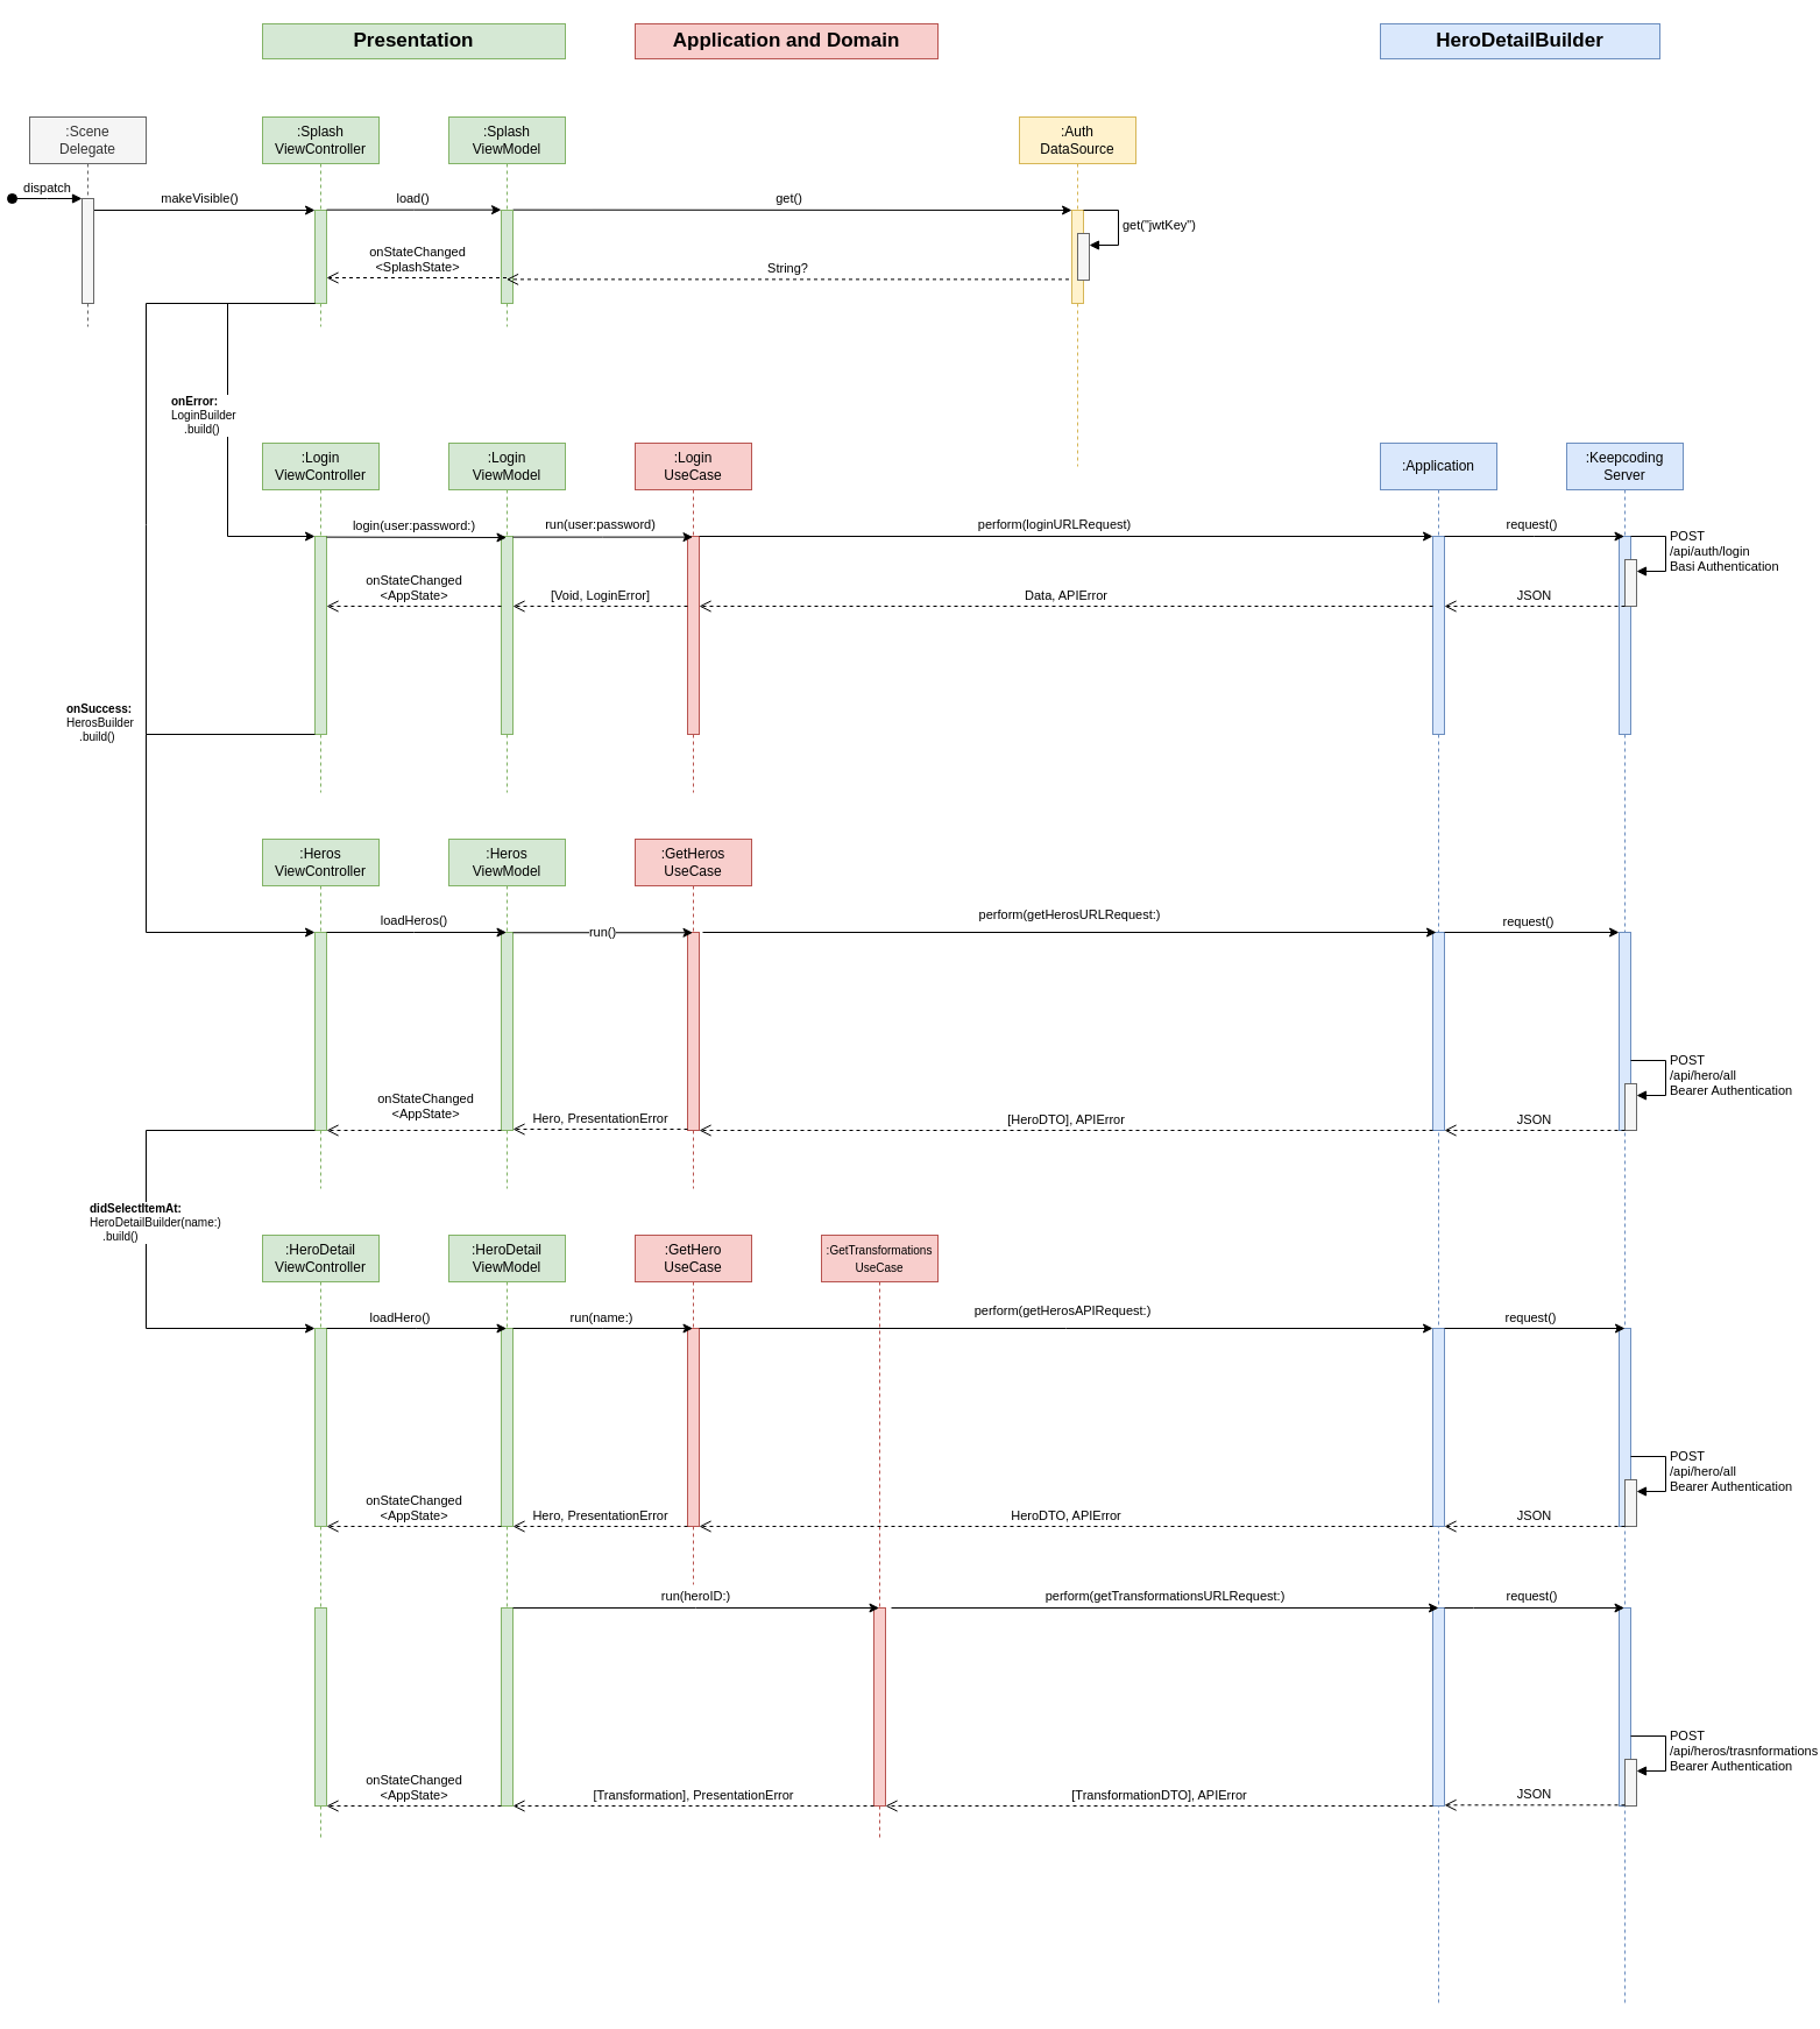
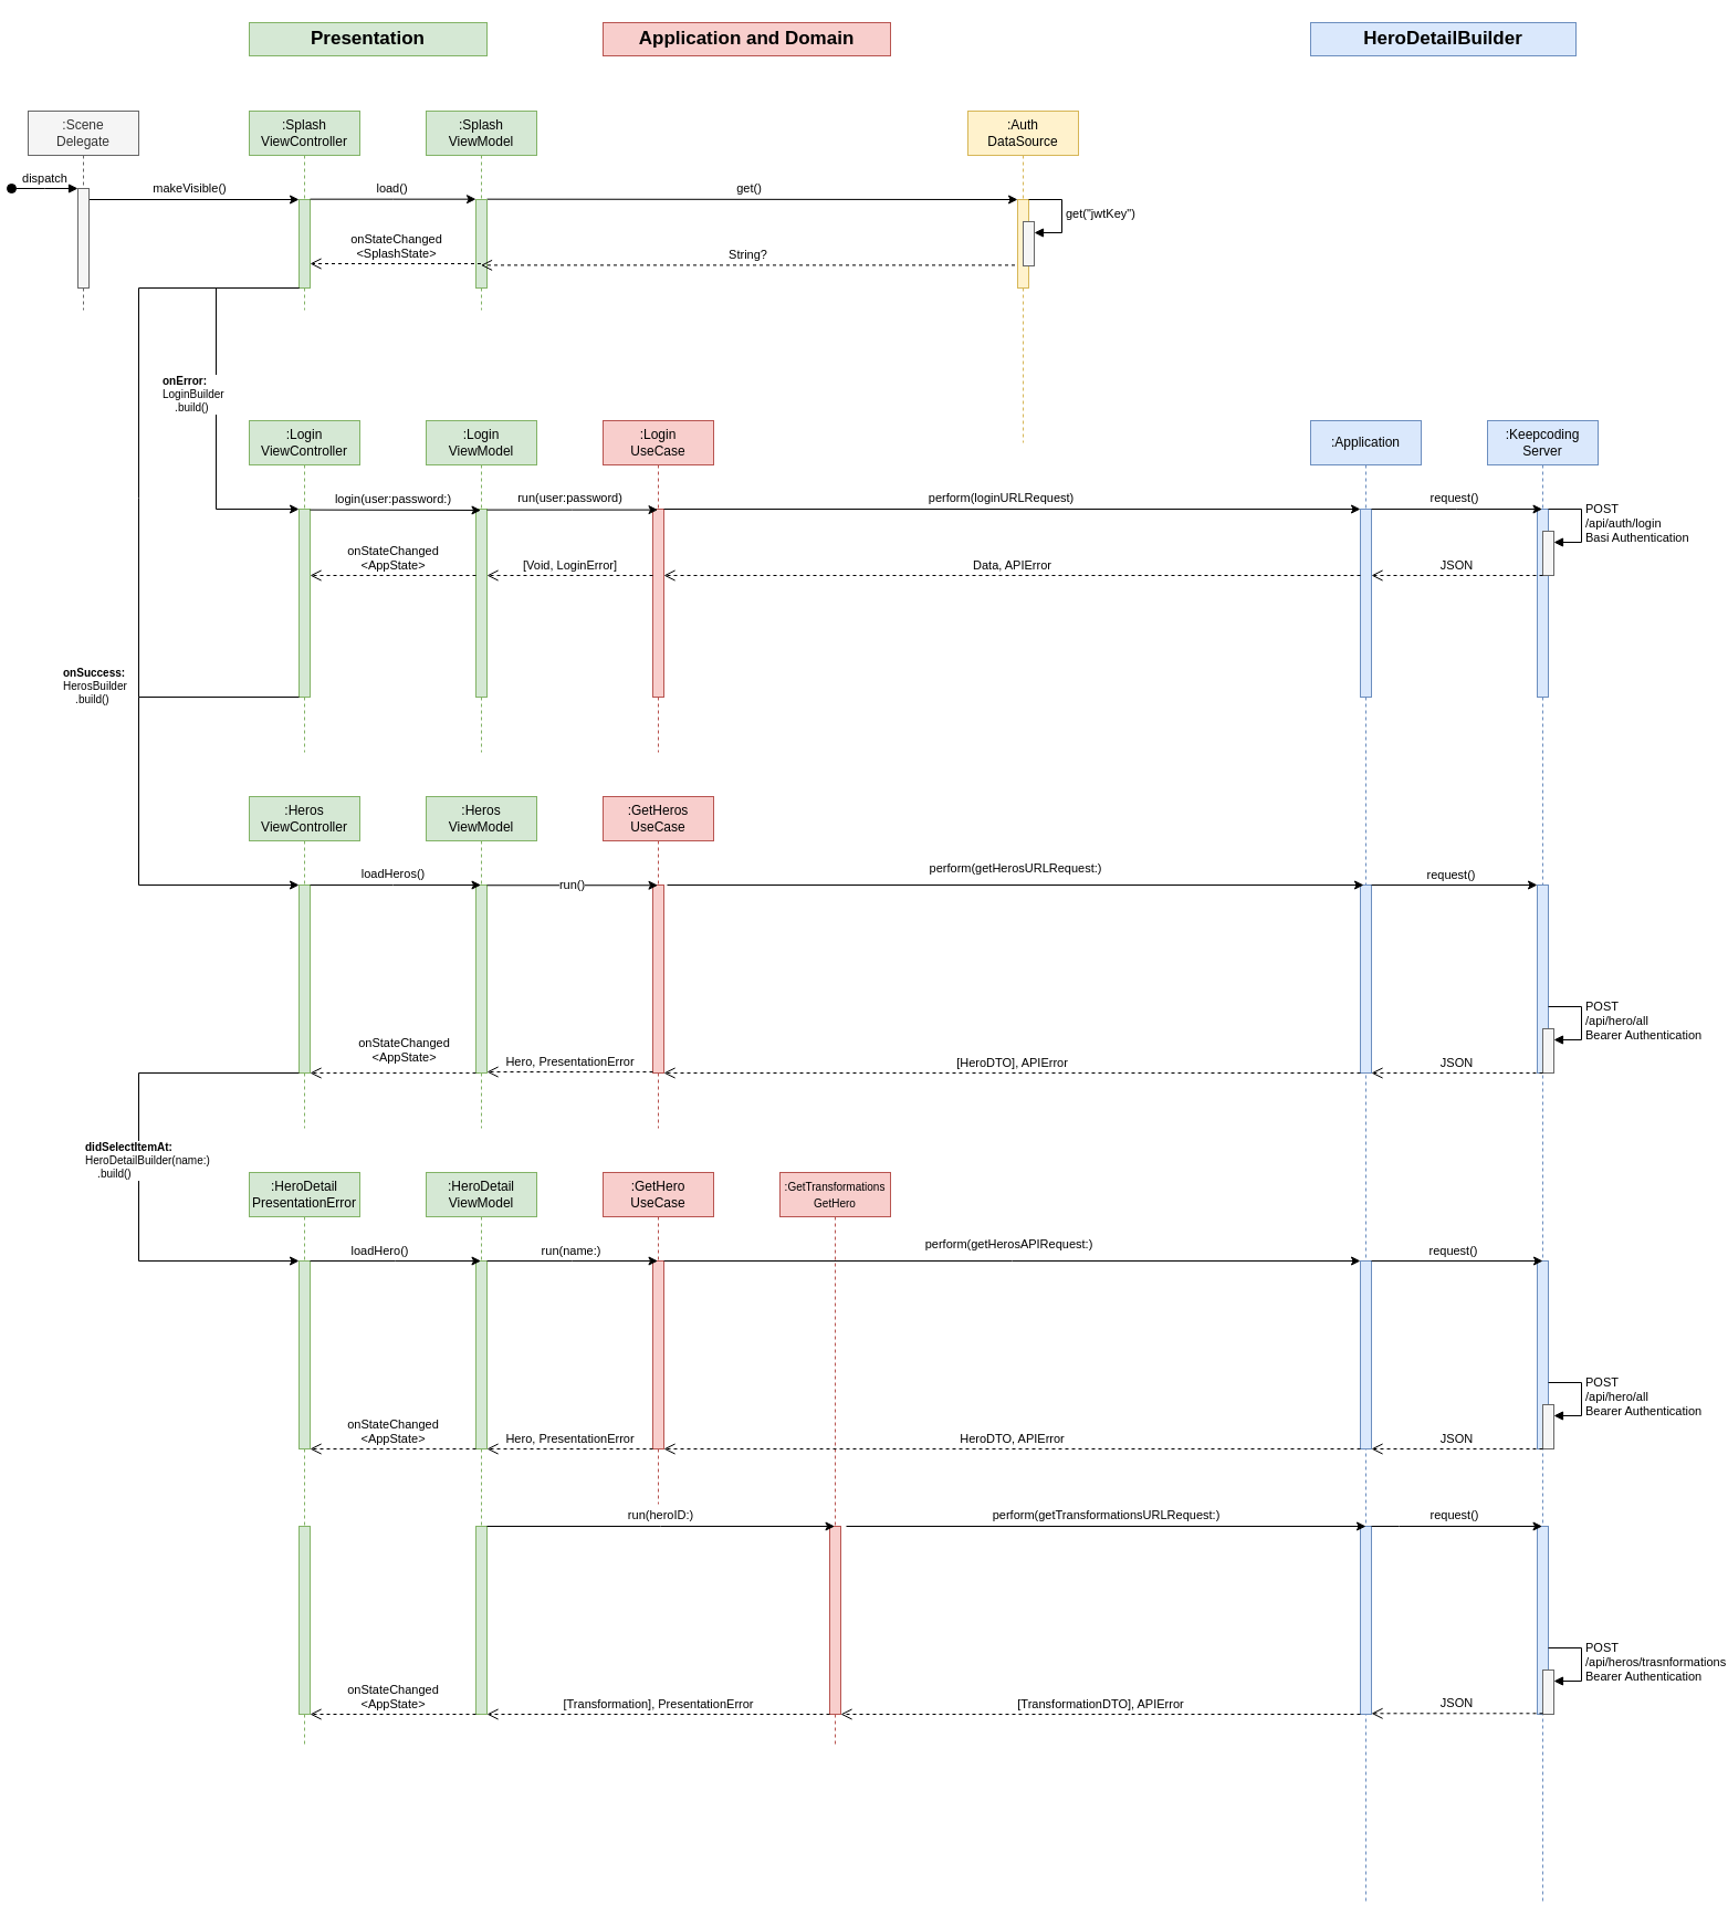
- <mxCell id="40" value="Presentation" style="text;html=1;align=center;verticalAlign=middle;whiteSpace=wrap;rounded=0;fontSize=17;fontStyle=1;fillColor=#d5e8d4;strokeColor=#82b366;" parent="1" vertex="1"><mxGeometry x="220" y="20" width="260" height="30" as="geometry" /></mxCell>
+ <mxCell id="40" value="Presentation" style="text;html=1;align=center;verticalAlign=middle;whiteSpace=wrap;rounded=0;fontSize=17;fontStyle=1;fillColor=#d5e8d4;strokeColor=#82b366;" parent="1" vertex="1"><mxGeometry x="220" y="20" width="215" height="30" as="geometry" /></mxCell>
- <mxCell id="10" value=":Hero&lt;span style=&quot;background-color: transparent; color: light-dark(rgb(0, 0, 0), rgb(255, 255, 255));&quot;&gt;Detail&lt;/span&gt;&lt;div&gt;&lt;span style=&quot;background-color: transparent; color: light-dark(rgb(0, 0, 0), rgb(255, 255, 255));&quot;&gt;ViewController&lt;/span&gt;&lt;/div&gt;" style="shape=umlLifeline;perimeter=lifelinePerimeter;whiteSpace=wrap;html=1;container=0;dropTarget=0;collapsible=0;recursiveResize=0;outlineConnect=0;portConstraint=eastwest;newEdgeStyle={&quot;edgeStyle&quot;:&quot;elbowEdgeStyle&quot;,&quot;elbow&quot;:&quot;vertical&quot;,&quot;curved&quot;:0,&quot;rounded&quot;:0};fillColor=#d5e8d4;strokeColor=#82b366;" parent="1" vertex="1"><mxGeometry x="220" y="1060" width="100" height="520" as="geometry" /></mxCell>
+ <mxCell id="10" value=":Hero&lt;span style=&quot;background-color: transparent; color: light-dark(rgb(0, 0, 0), rgb(255, 255, 255));&quot;&gt;Detail&lt;/span&gt;&lt;div&gt;&lt;span style=&quot;background-color: transparent; color: light-dark(rgb(0, 0, 0), rgb(255, 255, 255));&quot;&gt;PresentationError&lt;/span&gt;&lt;/div&gt;" style="shape=umlLifeline;perimeter=lifelinePerimeter;whiteSpace=wrap;html=1;container=0;dropTarget=0;collapsible=0;recursiveResize=0;outlineConnect=0;portConstraint=eastwest;newEdgeStyle={&quot;edgeStyle&quot;:&quot;elbowEdgeStyle&quot;,&quot;elbow&quot;:&quot;vertical&quot;,&quot;curved&quot;:0,&quot;rounded&quot;:0};fillColor=#d5e8d4;strokeColor=#82b366;" parent="1" vertex="1"><mxGeometry x="220" y="1060" width="100" height="520" as="geometry" /></mxCell>
- <mxCell id="18" value="&lt;font style=&quot;font-size: 10px;&quot;&gt;:GetTransformations&lt;/font&gt;&lt;div&gt;&lt;font style=&quot;font-size: 10px;&quot;&gt;UseCase&lt;/font&gt;&lt;/div&gt;" style="shape=umlLifeline;perimeter=lifelinePerimeter;whiteSpace=wrap;html=1;container=0;dropTarget=0;collapsible=0;recursiveResize=0;outlineConnect=0;portConstraint=eastwest;newEdgeStyle={&quot;edgeStyle&quot;:&quot;elbowEdgeStyle&quot;,&quot;elbow&quot;:&quot;vertical&quot;,&quot;curved&quot;:0,&quot;rounded&quot;:0};fillColor=#f8cecc;strokeColor=#b85450;" parent="1" vertex="1"><mxGeometry x="700" y="1060" width="100" height="520" as="geometry" /></mxCell>
+ <mxCell id="18" value="&lt;font style=&quot;font-size: 10px;&quot;&gt;:GetTransformations&lt;/font&gt;&lt;div&gt;&lt;font style=&quot;font-size: 10px;&quot;&gt;GetHero&lt;/font&gt;&lt;/div&gt;" style="shape=umlLifeline;perimeter=lifelinePerimeter;whiteSpace=wrap;html=1;container=0;dropTarget=0;collapsible=0;recursiveResize=0;outlineConnect=0;portConstraint=eastwest;newEdgeStyle={&quot;edgeStyle&quot;:&quot;elbowEdgeStyle&quot;,&quot;elbow&quot;:&quot;vertical&quot;,&quot;curved&quot;:0,&quot;rounded&quot;:0};fillColor=#f8cecc;strokeColor=#b85450;" parent="1" vertex="1"><mxGeometry x="700" y="1060" width="100" height="520" as="geometry" /></mxCell>
